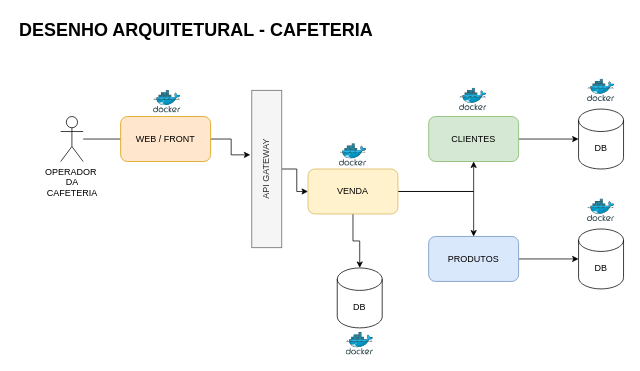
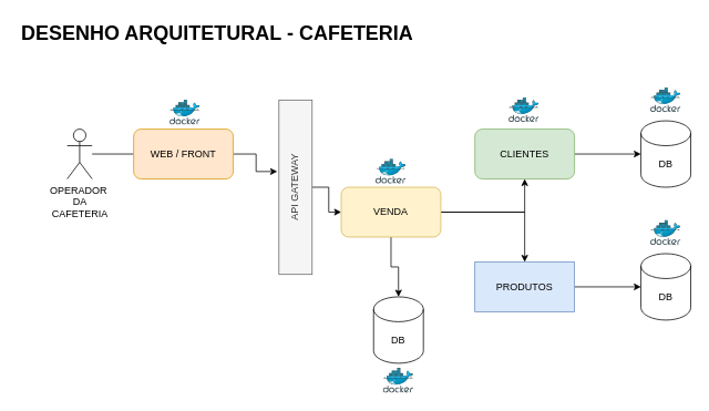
- <mxCell id="5" value="PRODUTOS" style="rounded=1;whiteSpace=wrap;html=1;fillColor=#dae8fc;strokeColor=#6c8ebf;" vertex="1" parent="1"><mxGeometry x="571" y="315" width="120" height="60" as="geometry" /></mxCell>
+ <mxCell id="5" value="PRODUTOS" style="whiteSpace=wrap;html=1;fillColor=#dae8fc;strokeColor=#6c8ebf;rounded=0;" vertex="1" parent="1"><mxGeometry x="571" y="315" width="120" height="60" as="geometry" /></mxCell>
